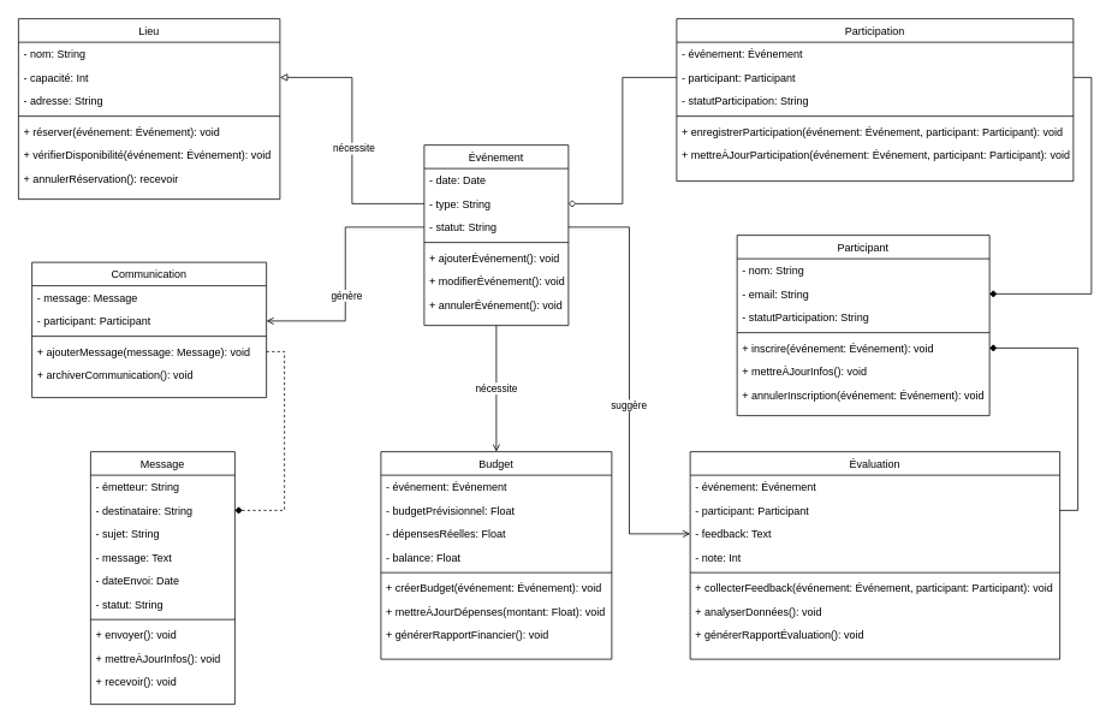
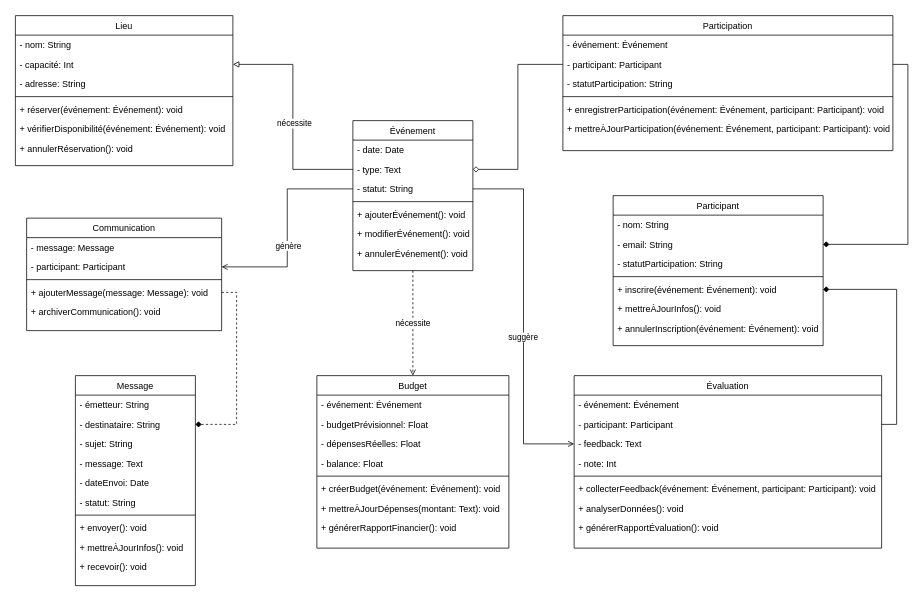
- <mxCell id="17" value="+ annulerRéservation(): recevoir" style="text;align=left;verticalAlign=top;spacingLeft=4;spacingRight=4;overflow=hidden;rotatable=0;points=[[0,0.5],[1,0.5]];portConstraint=eastwest;" vertex="1" parent="10"><mxGeometry y="164" width="290" height="26" as="geometry" /></mxCell>
+ <mxCell id="17" value="+ annulerRéservation(): void" style="text;align=left;verticalAlign=top;spacingLeft=4;spacingRight=4;overflow=hidden;rotatable=0;points=[[0,0.5],[1,0.5]];portConstraint=eastwest;" vertex="1" parent="10"><mxGeometry y="164" width="290" height="26" as="geometry" /></mxCell>
- <mxCell id="4" value="- type: String" style="text;align=left;verticalAlign=top;spacingLeft=4;spacingRight=4;overflow=hidden;rotatable=0;points=[[0,0.5],[1,0.5]];portConstraint=eastwest;rounded=0;shadow=0;html=0;" parent="2" vertex="1"><mxGeometry y="52" width="160" height="26" as="geometry" /></mxCell>
+ <mxCell id="4" value="- type: Text" style="text;align=left;verticalAlign=top;spacingLeft=4;spacingRight=4;overflow=hidden;rotatable=0;points=[[0,0.5],[1,0.5]];portConstraint=eastwest;rounded=0;shadow=0;html=0;" parent="2" vertex="1"><mxGeometry y="52" width="160" height="26" as="geometry" /></mxCell>
- <mxCell id="76" style="edgeStyle=orthogonalEdgeStyle;rounded=0;orthogonalLoop=1;jettySize=auto;html=1;entryX=0.5;entryY=0;entryDx=0;entryDy=0;exitX=0.5;exitY=1;exitDx=0;exitDy=0;endArrow=open;endFill=0;" edge="1" parent="1" source="2" target="52"><mxGeometry relative="1" as="geometry" /></mxCell>
+ <mxCell id="76" style="edgeStyle=orthogonalEdgeStyle;rounded=0;orthogonalLoop=1;jettySize=auto;html=1;entryX=0.5;entryY=0;entryDx=0;entryDy=0;exitX=0.5;exitY=1;exitDx=0;exitDy=0;endArrow=open;endFill=0;dashed=1;" edge="1" parent="1" source="2" target="52"><mxGeometry relative="1" as="geometry" /></mxCell>
- <mxCell id="59" value="+ mettreÀJourDépenses(montant: Float): void" style="text;align=left;verticalAlign=top;spacingLeft=4;spacingRight=4;overflow=hidden;rotatable=0;points=[[0,0.5],[1,0.5]];portConstraint=eastwest;" vertex="1" parent="52"><mxGeometry y="164" width="256" height="26" as="geometry" /></mxCell>
+ <mxCell id="59" value="+ mettreÀJourDépenses(montant: Text): void" style="text;align=left;verticalAlign=top;spacingLeft=4;spacingRight=4;overflow=hidden;rotatable=0;points=[[0,0.5],[1,0.5]];portConstraint=eastwest;" vertex="1" parent="52"><mxGeometry y="164" width="256" height="26" as="geometry" /></mxCell>
